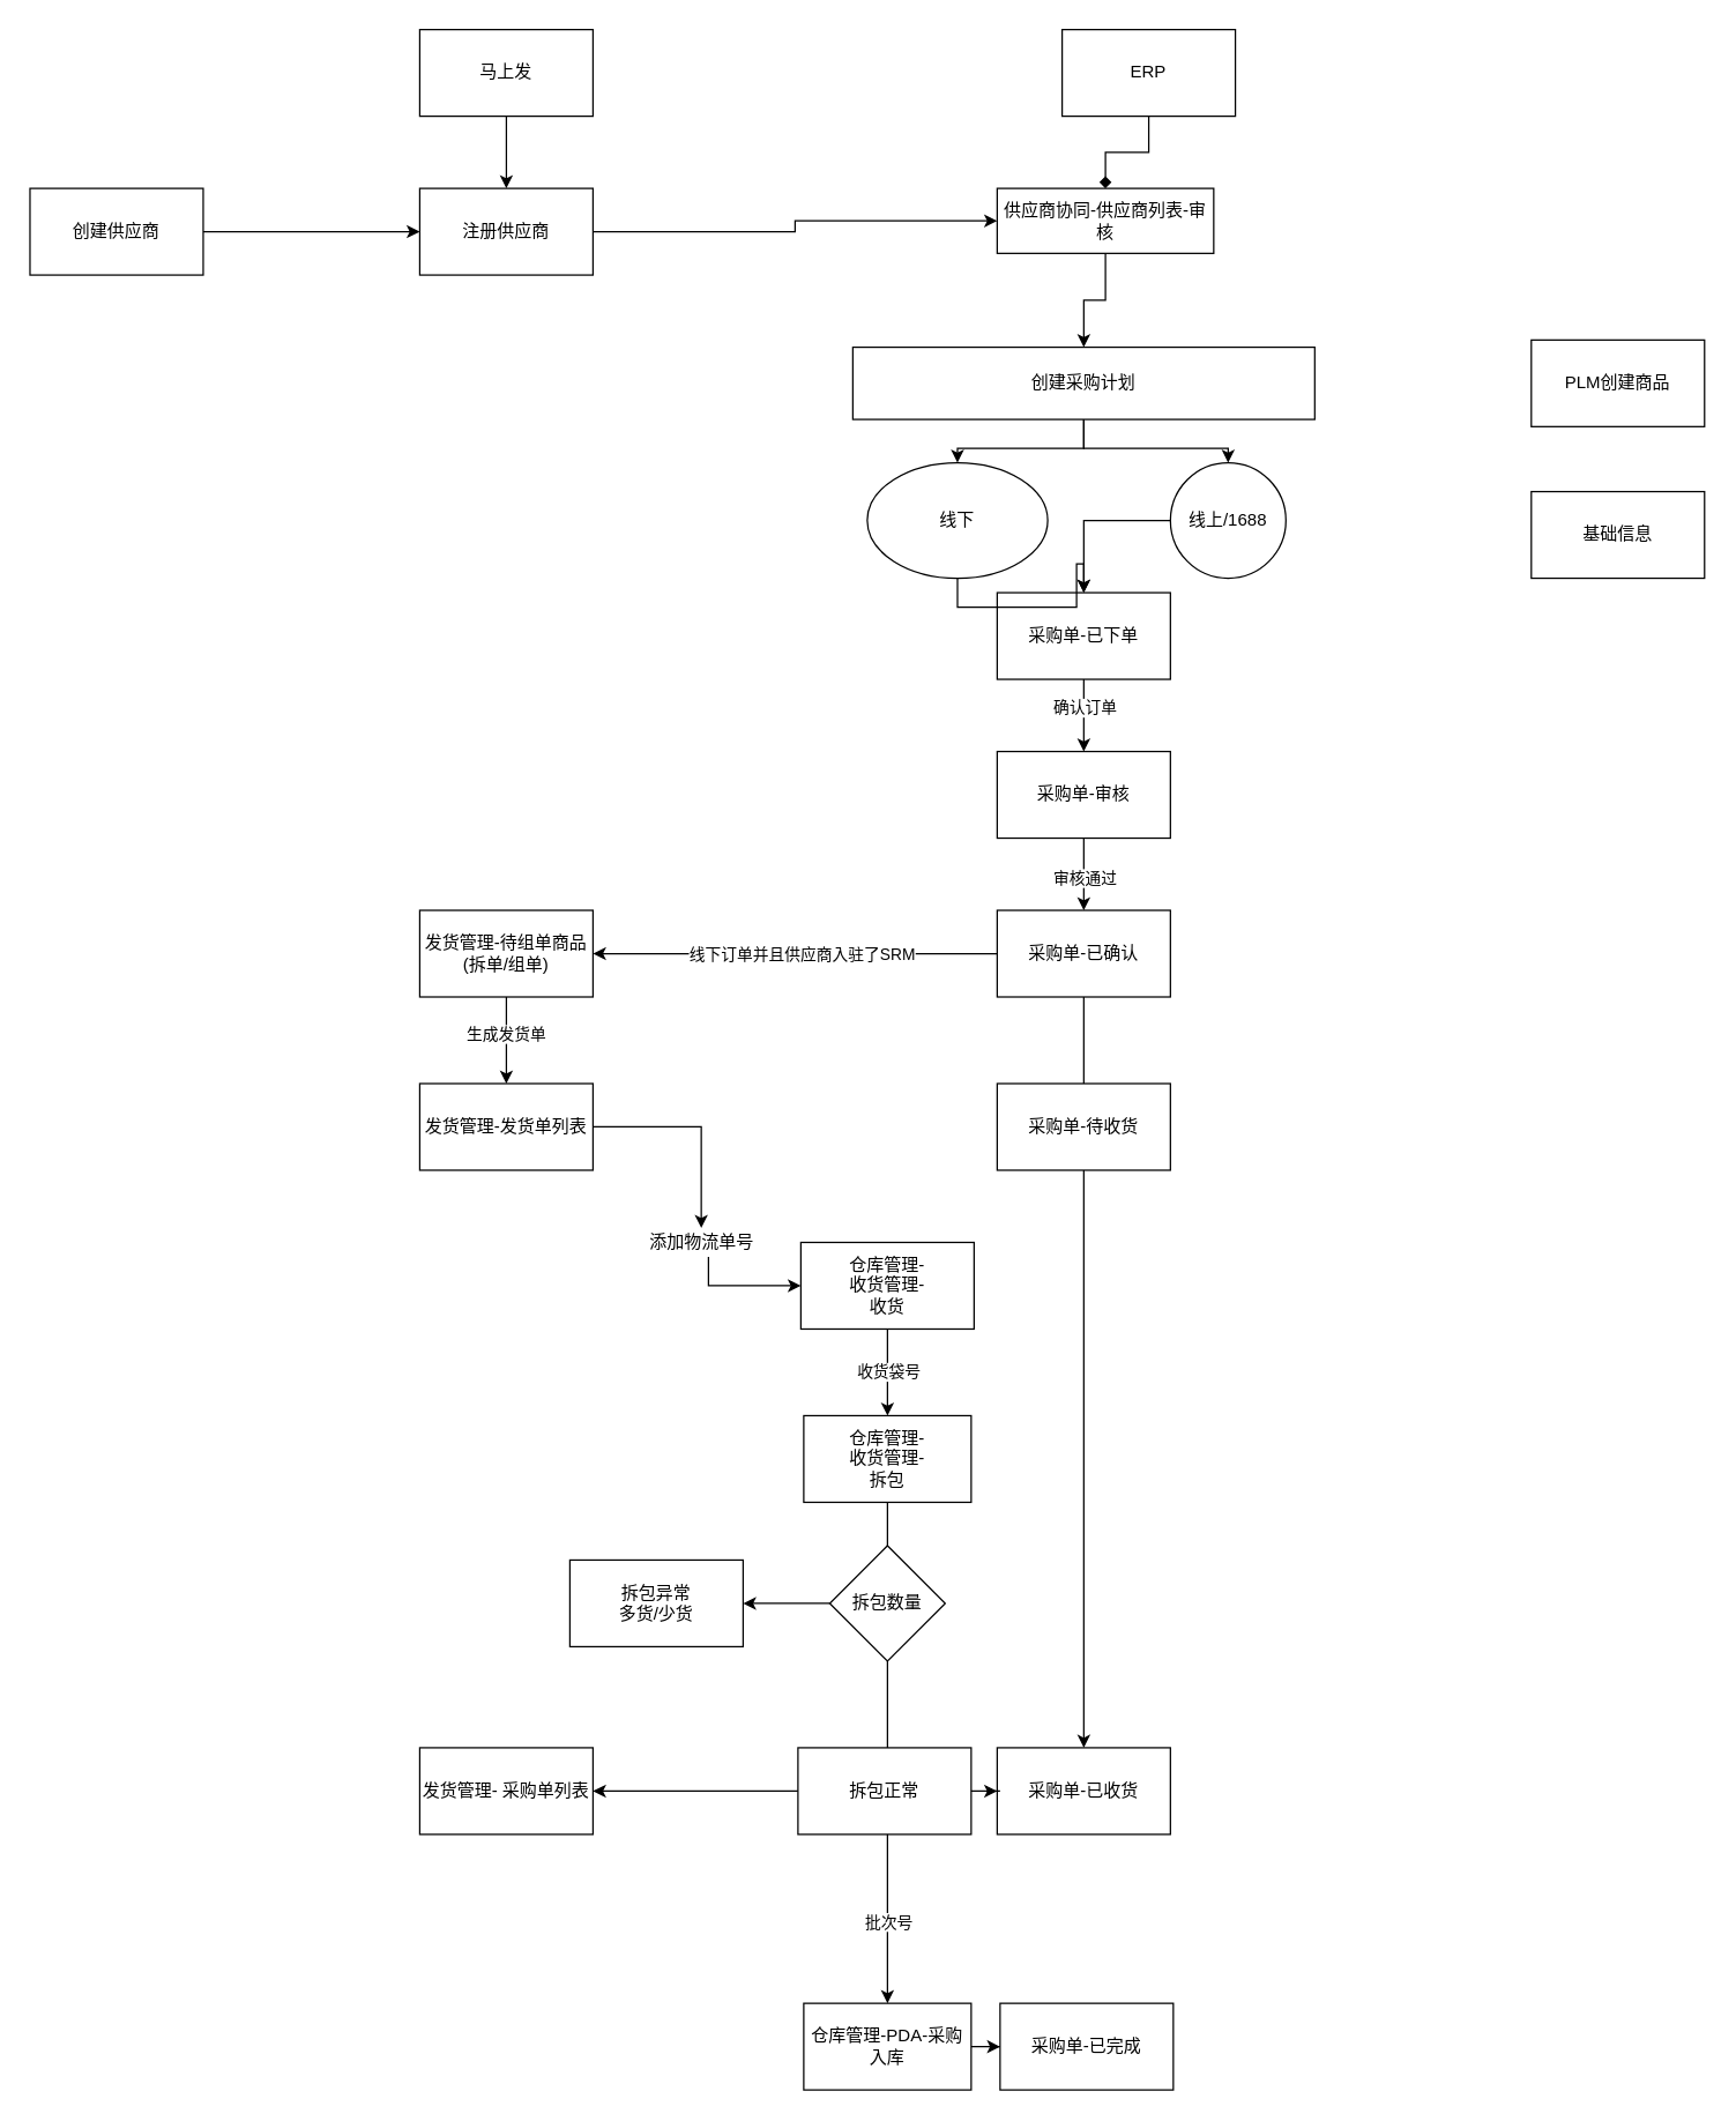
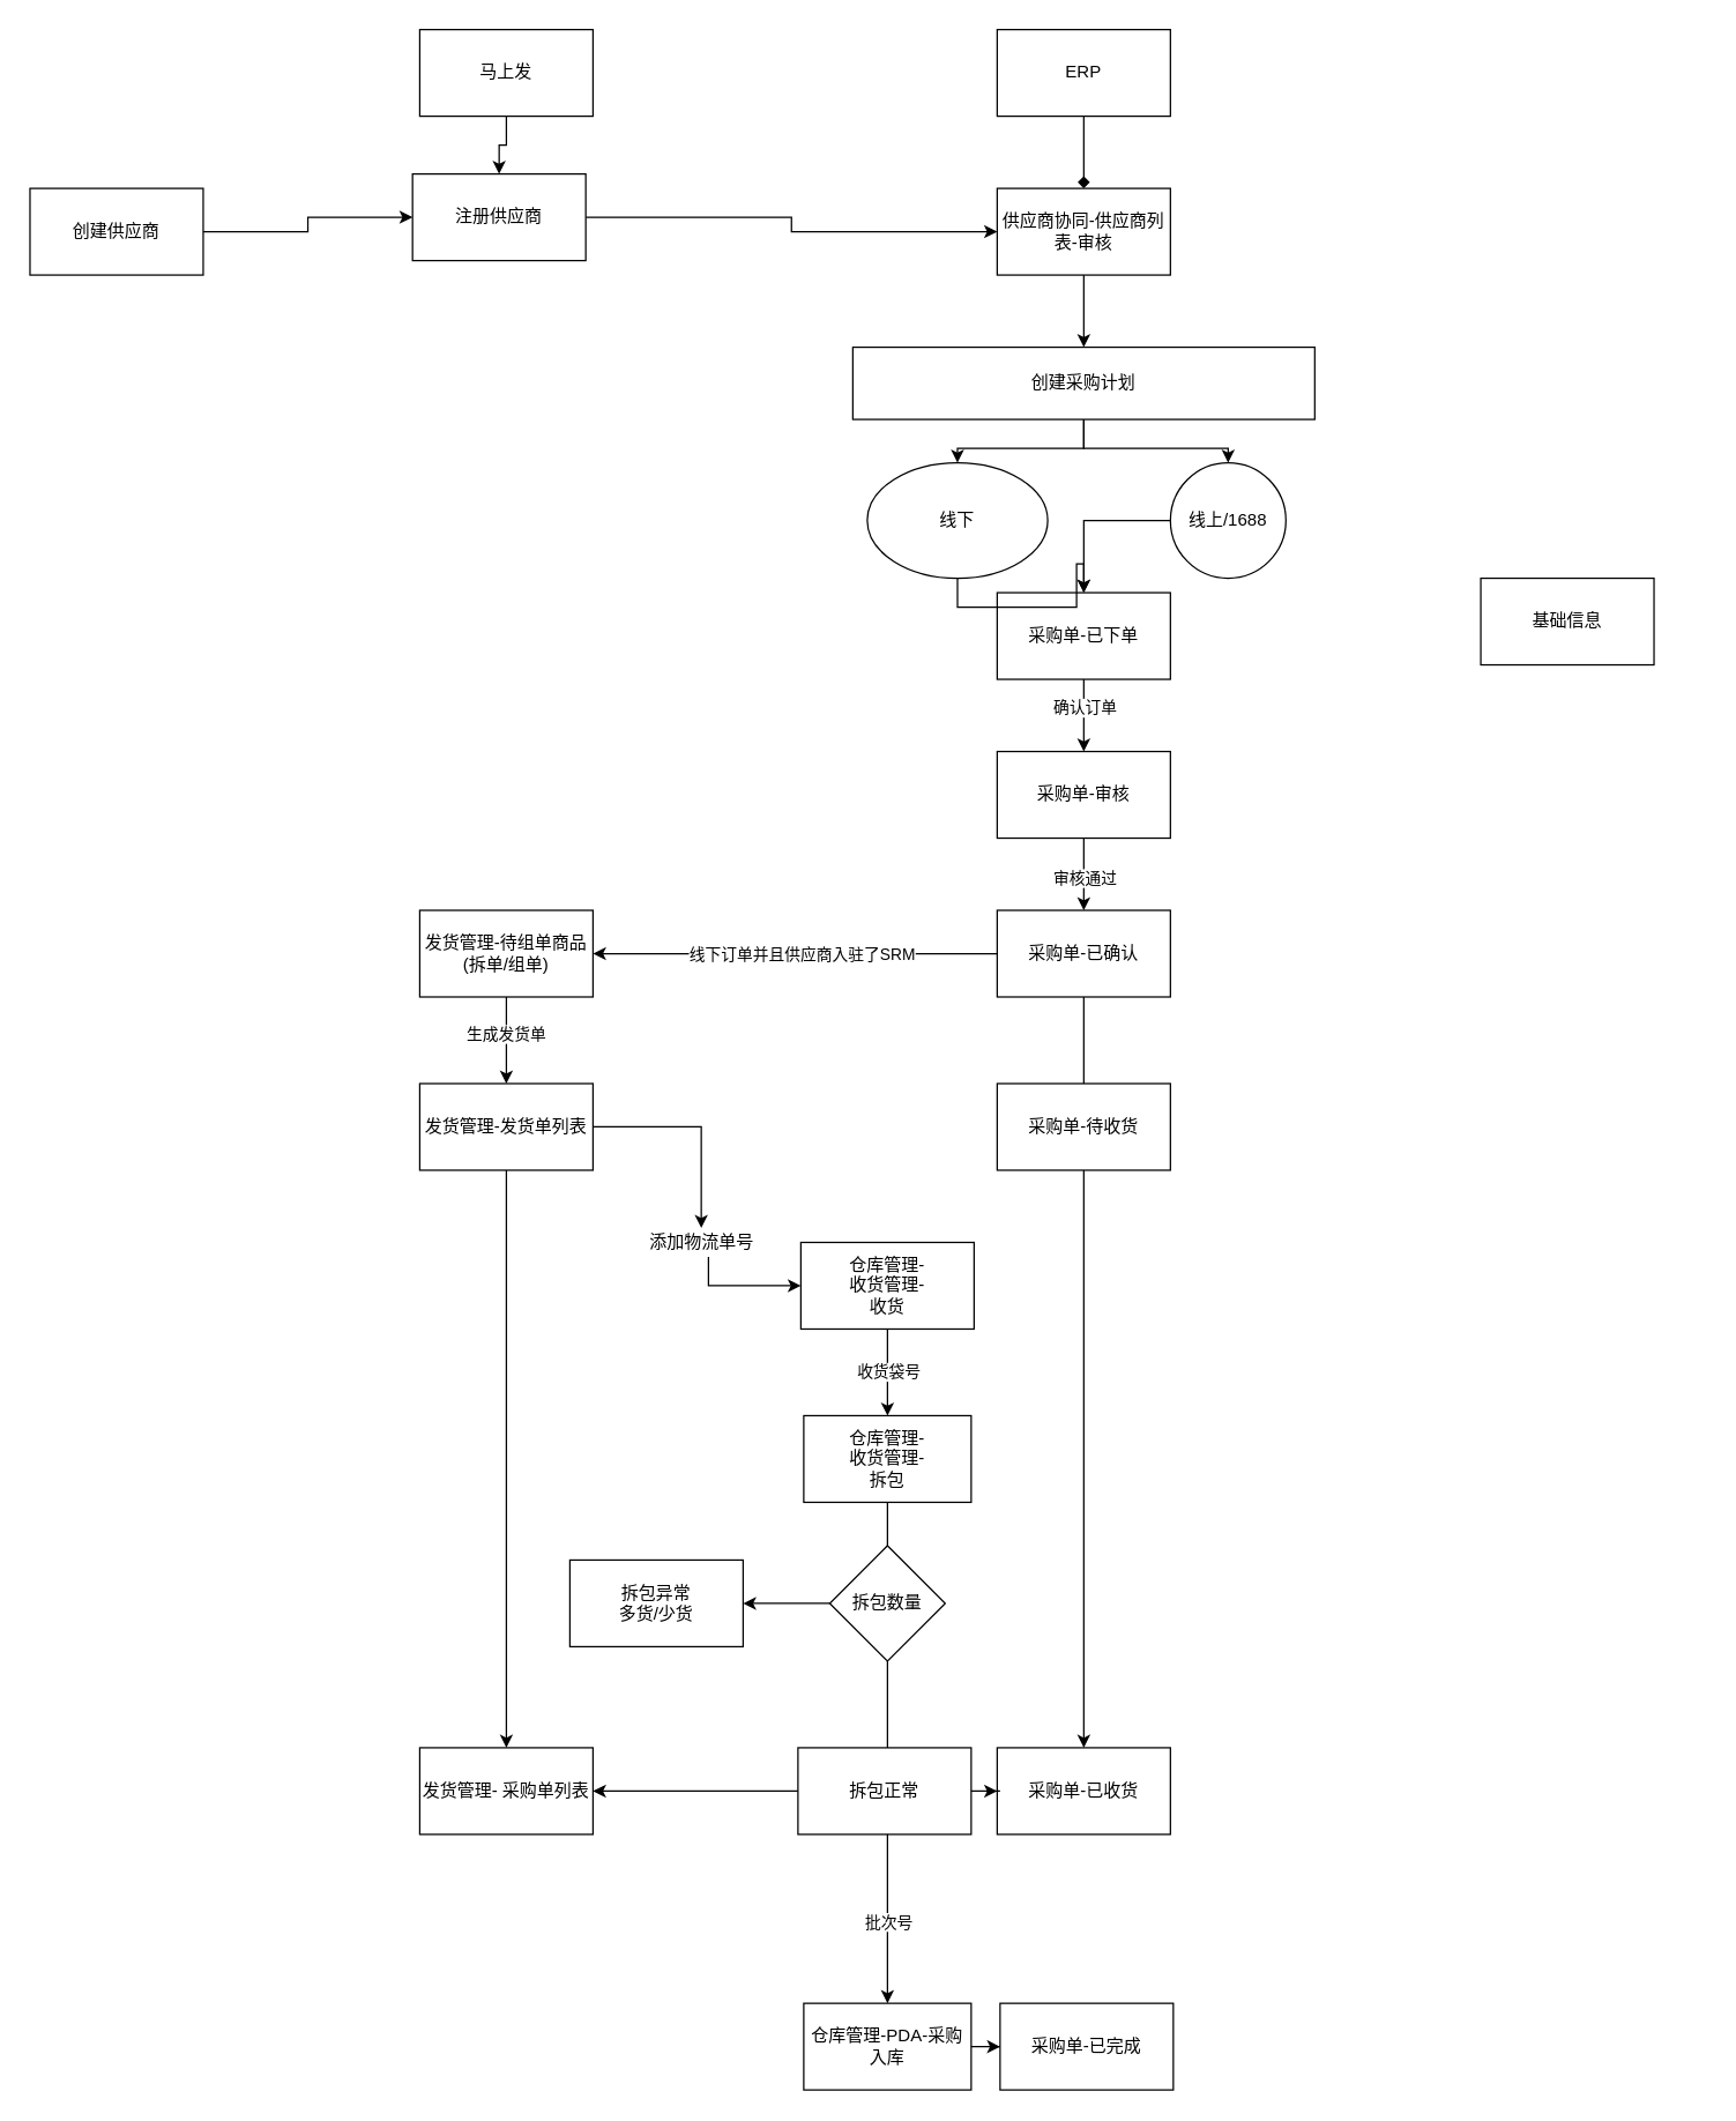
- <mxCell id="3" value="ERP" style="rounded=0;whiteSpace=wrap;html=1;" parent="1" vertex="1"><mxGeometry x="735" y="20" width="120" height="60" as="geometry" /></mxCell>
+ <mxCell id="3" value="ERP" style="rounded=0;whiteSpace=wrap;html=1;" parent="1" vertex="1"><mxGeometry x="690" y="20" width="120" height="60" as="geometry" /></mxCell>
- <mxCell id="9" value="供应商协同-供应商列表-审核" style="rounded=0;whiteSpace=wrap;html=1;" parent="1" vertex="1"><mxGeometry x="690" y="130" width="150" height="45" as="geometry" /></mxCell>
+ <mxCell id="9" value="供应商协同-供应商列表-审核" style="rounded=0;whiteSpace=wrap;html=1;" parent="1" vertex="1"><mxGeometry x="690" y="130" width="120" height="60" as="geometry" /></mxCell>
- <mxCell id="7" value="注册供应商" style="whiteSpace=wrap;html=1;rounded=0;" parent="1" vertex="1"><mxGeometry x="290" y="130" width="120" height="60" as="geometry" /></mxCell>
+ <mxCell id="7" value="注册供应商" style="whiteSpace=wrap;html=1;rounded=0;" parent="1" vertex="1"><mxGeometry x="285" y="120" width="120" height="60" as="geometry" /></mxCell>
- <mxCell id="56" value="PLM创建商品" style="rounded=0;whiteSpace=wrap;html=1;" vertex="1" parent="1"><mxGeometry x="1060" y="235" width="120" height="60" as="geometry" /></mxCell>
- <mxCell id="57" value="基础信息" style="rounded=0;whiteSpace=wrap;html=1;" vertex="1" parent="1"><mxGeometry x="1060" y="340" width="120" height="60" as="geometry" /></mxCell>
+ <mxCell id="57" value="基础信息" style="rounded=0;whiteSpace=wrap;html=1;" vertex="1" parent="1"><mxGeometry x="1025" y="400" width="120" height="60" as="geometry" /></mxCell>
+ <mxCell id="33" value="" style="edgeStyle=orthogonalEdgeStyle;rounded=0;orthogonalLoop=1;jettySize=auto;html=1;" parent="1" source="34" target="46" edge="1"><mxGeometry relative="1" as="geometry" /></mxCell>
